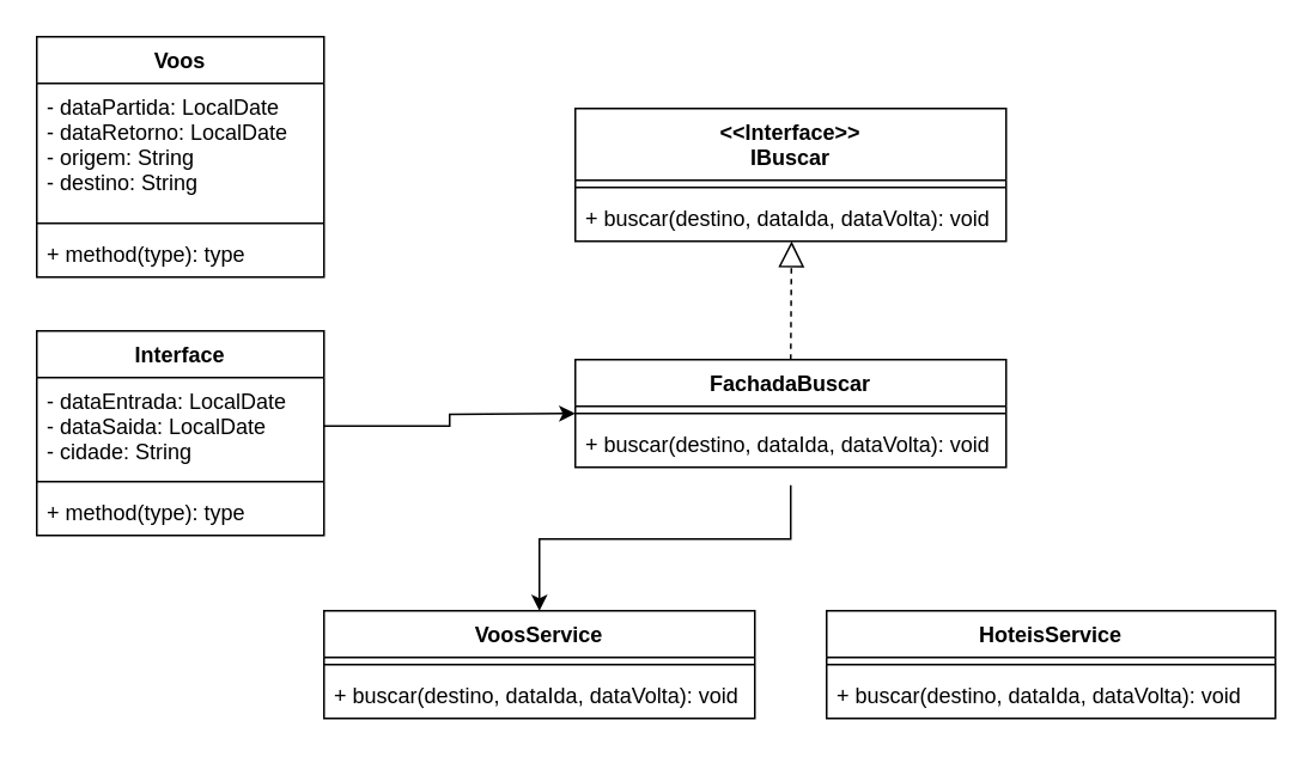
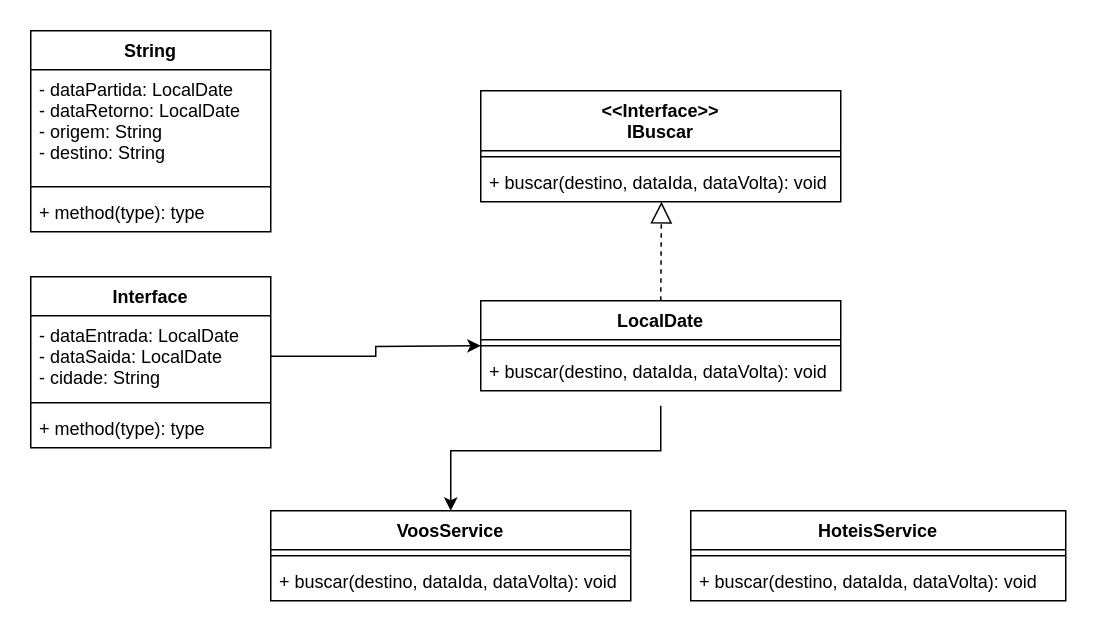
- <mxCell id="2" value="Voos" style="swimlane;fontStyle=1;align=center;verticalAlign=top;childLayout=stackLayout;horizontal=1;startSize=26;horizontalStack=0;resizeParent=1;resizeParentMax=0;resizeLast=0;collapsible=1;marginBottom=0;" vertex="1" parent="1"><mxGeometry x="20" y="20" width="160" height="134" as="geometry" /></mxCell>
+ <mxCell id="2" value="String" style="swimlane;fontStyle=1;align=center;verticalAlign=top;childLayout=stackLayout;horizontal=1;startSize=26;horizontalStack=0;resizeParent=1;resizeParentMax=0;resizeLast=0;collapsible=1;marginBottom=0;" vertex="1" parent="1"><mxGeometry x="20" y="20" width="160" height="134" as="geometry" /></mxCell>
- <mxCell id="13" value="FachadaBuscar" style="swimlane;fontStyle=1;align=center;verticalAlign=top;childLayout=stackLayout;horizontal=1;startSize=26;horizontalStack=0;resizeParent=1;resizeParentMax=0;resizeLast=0;collapsible=1;marginBottom=0;" vertex="1" parent="1"><mxGeometry x="320" y="200" width="240" height="60" as="geometry" /></mxCell>
+ <mxCell id="13" value="LocalDate" style="swimlane;fontStyle=1;align=center;verticalAlign=top;childLayout=stackLayout;horizontal=1;startSize=26;horizontalStack=0;resizeParent=1;resizeParentMax=0;resizeLast=0;collapsible=1;marginBottom=0;" vertex="1" parent="1"><mxGeometry x="320" y="200" width="240" height="60" as="geometry" /></mxCell>
